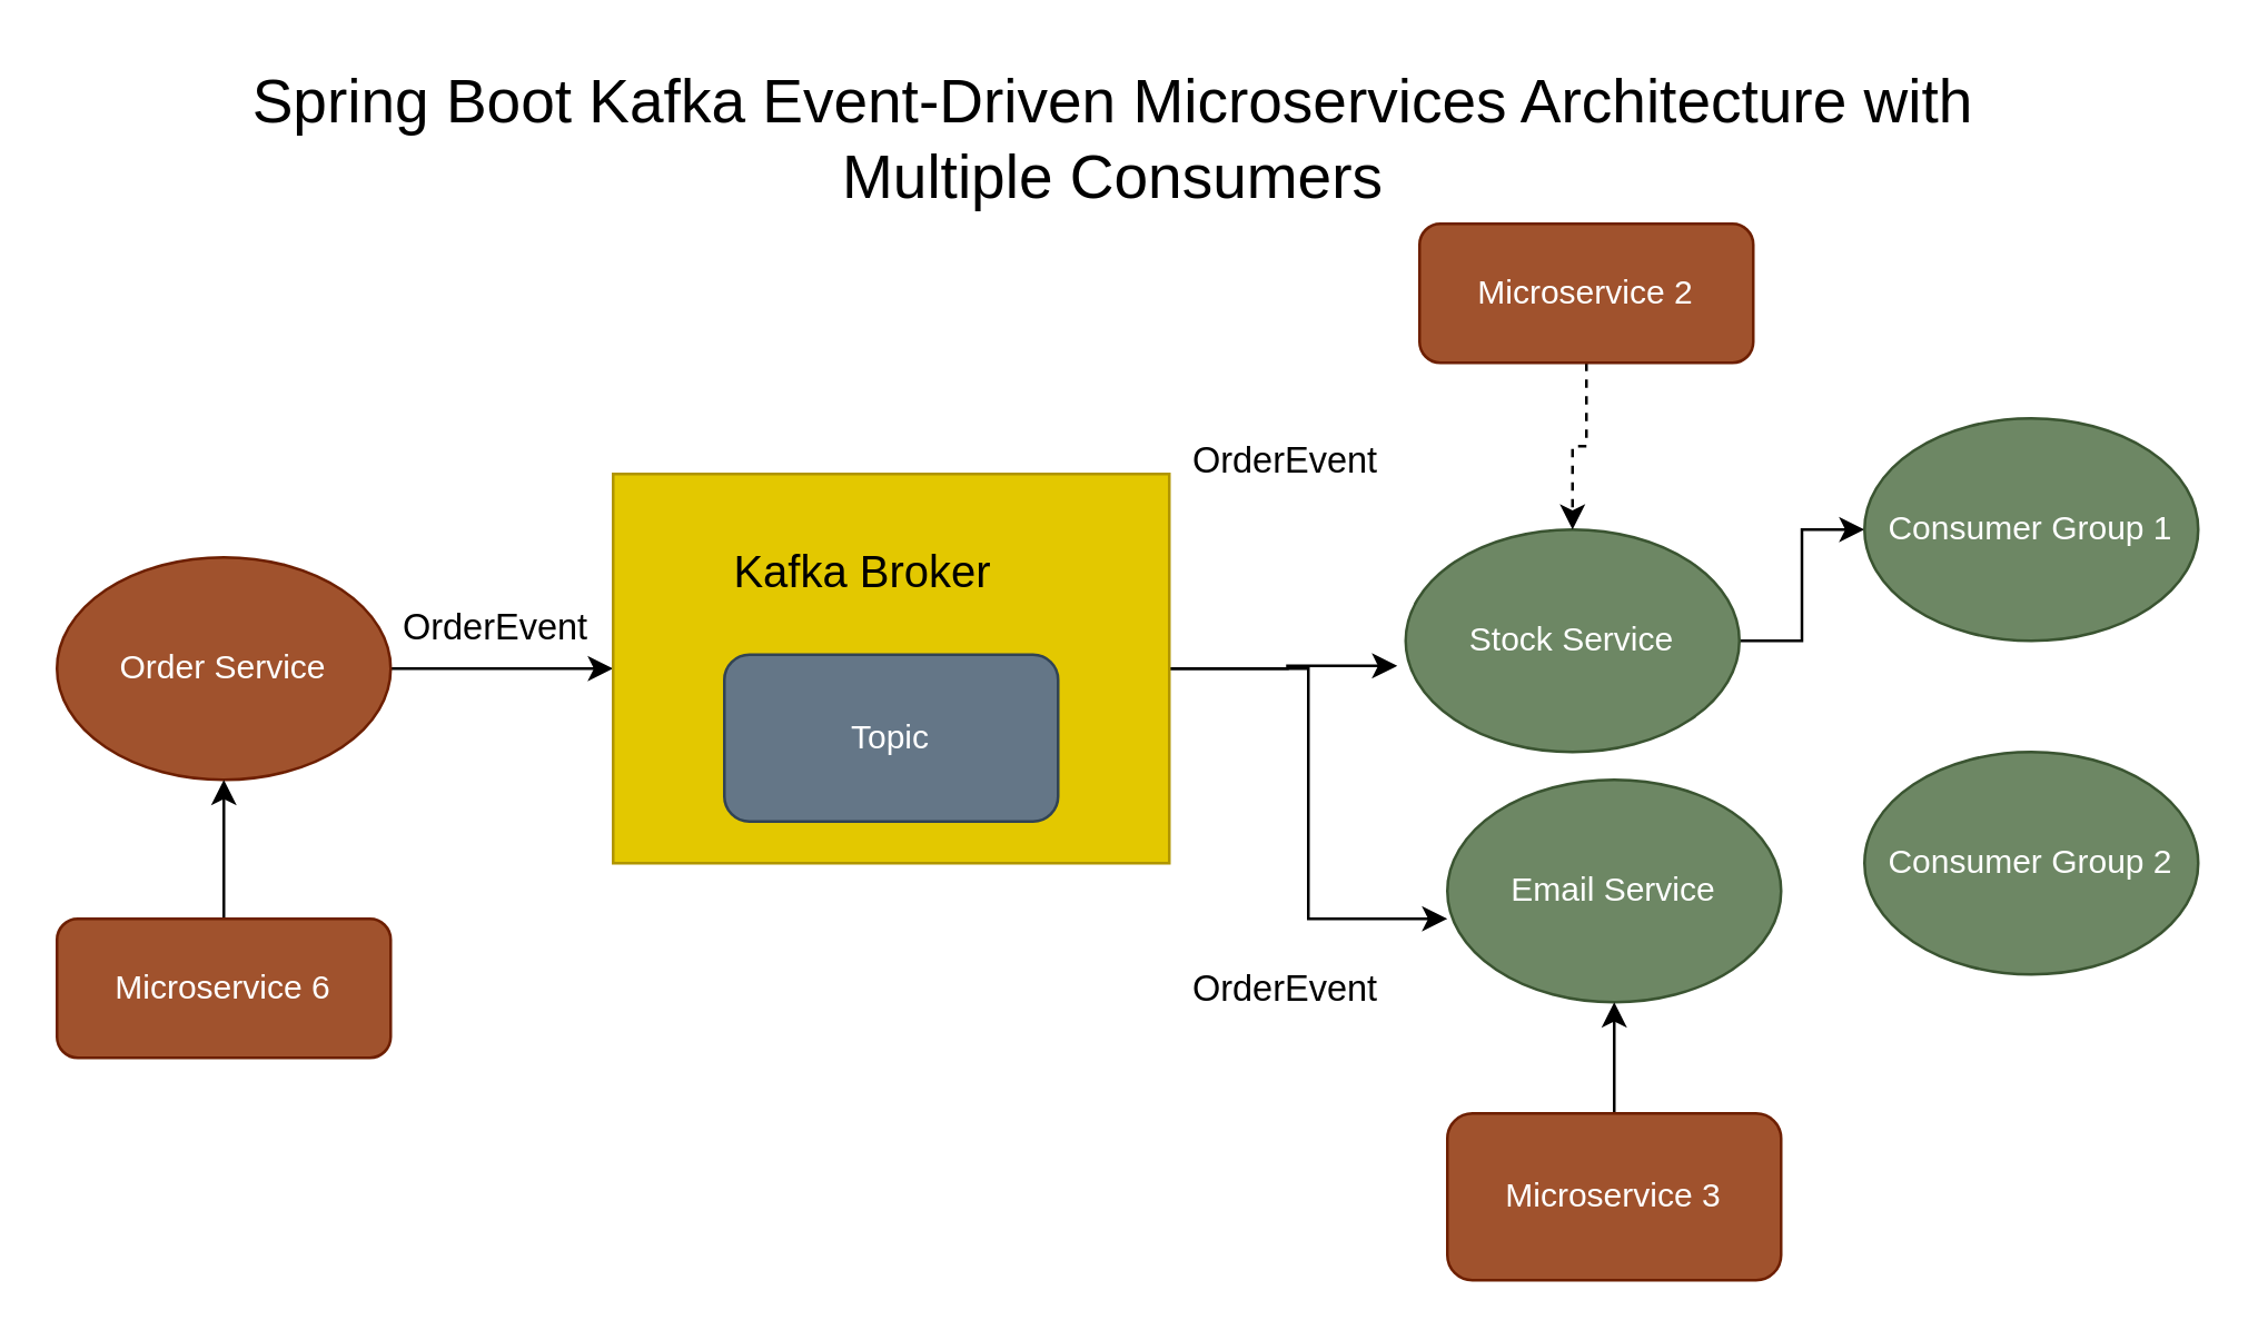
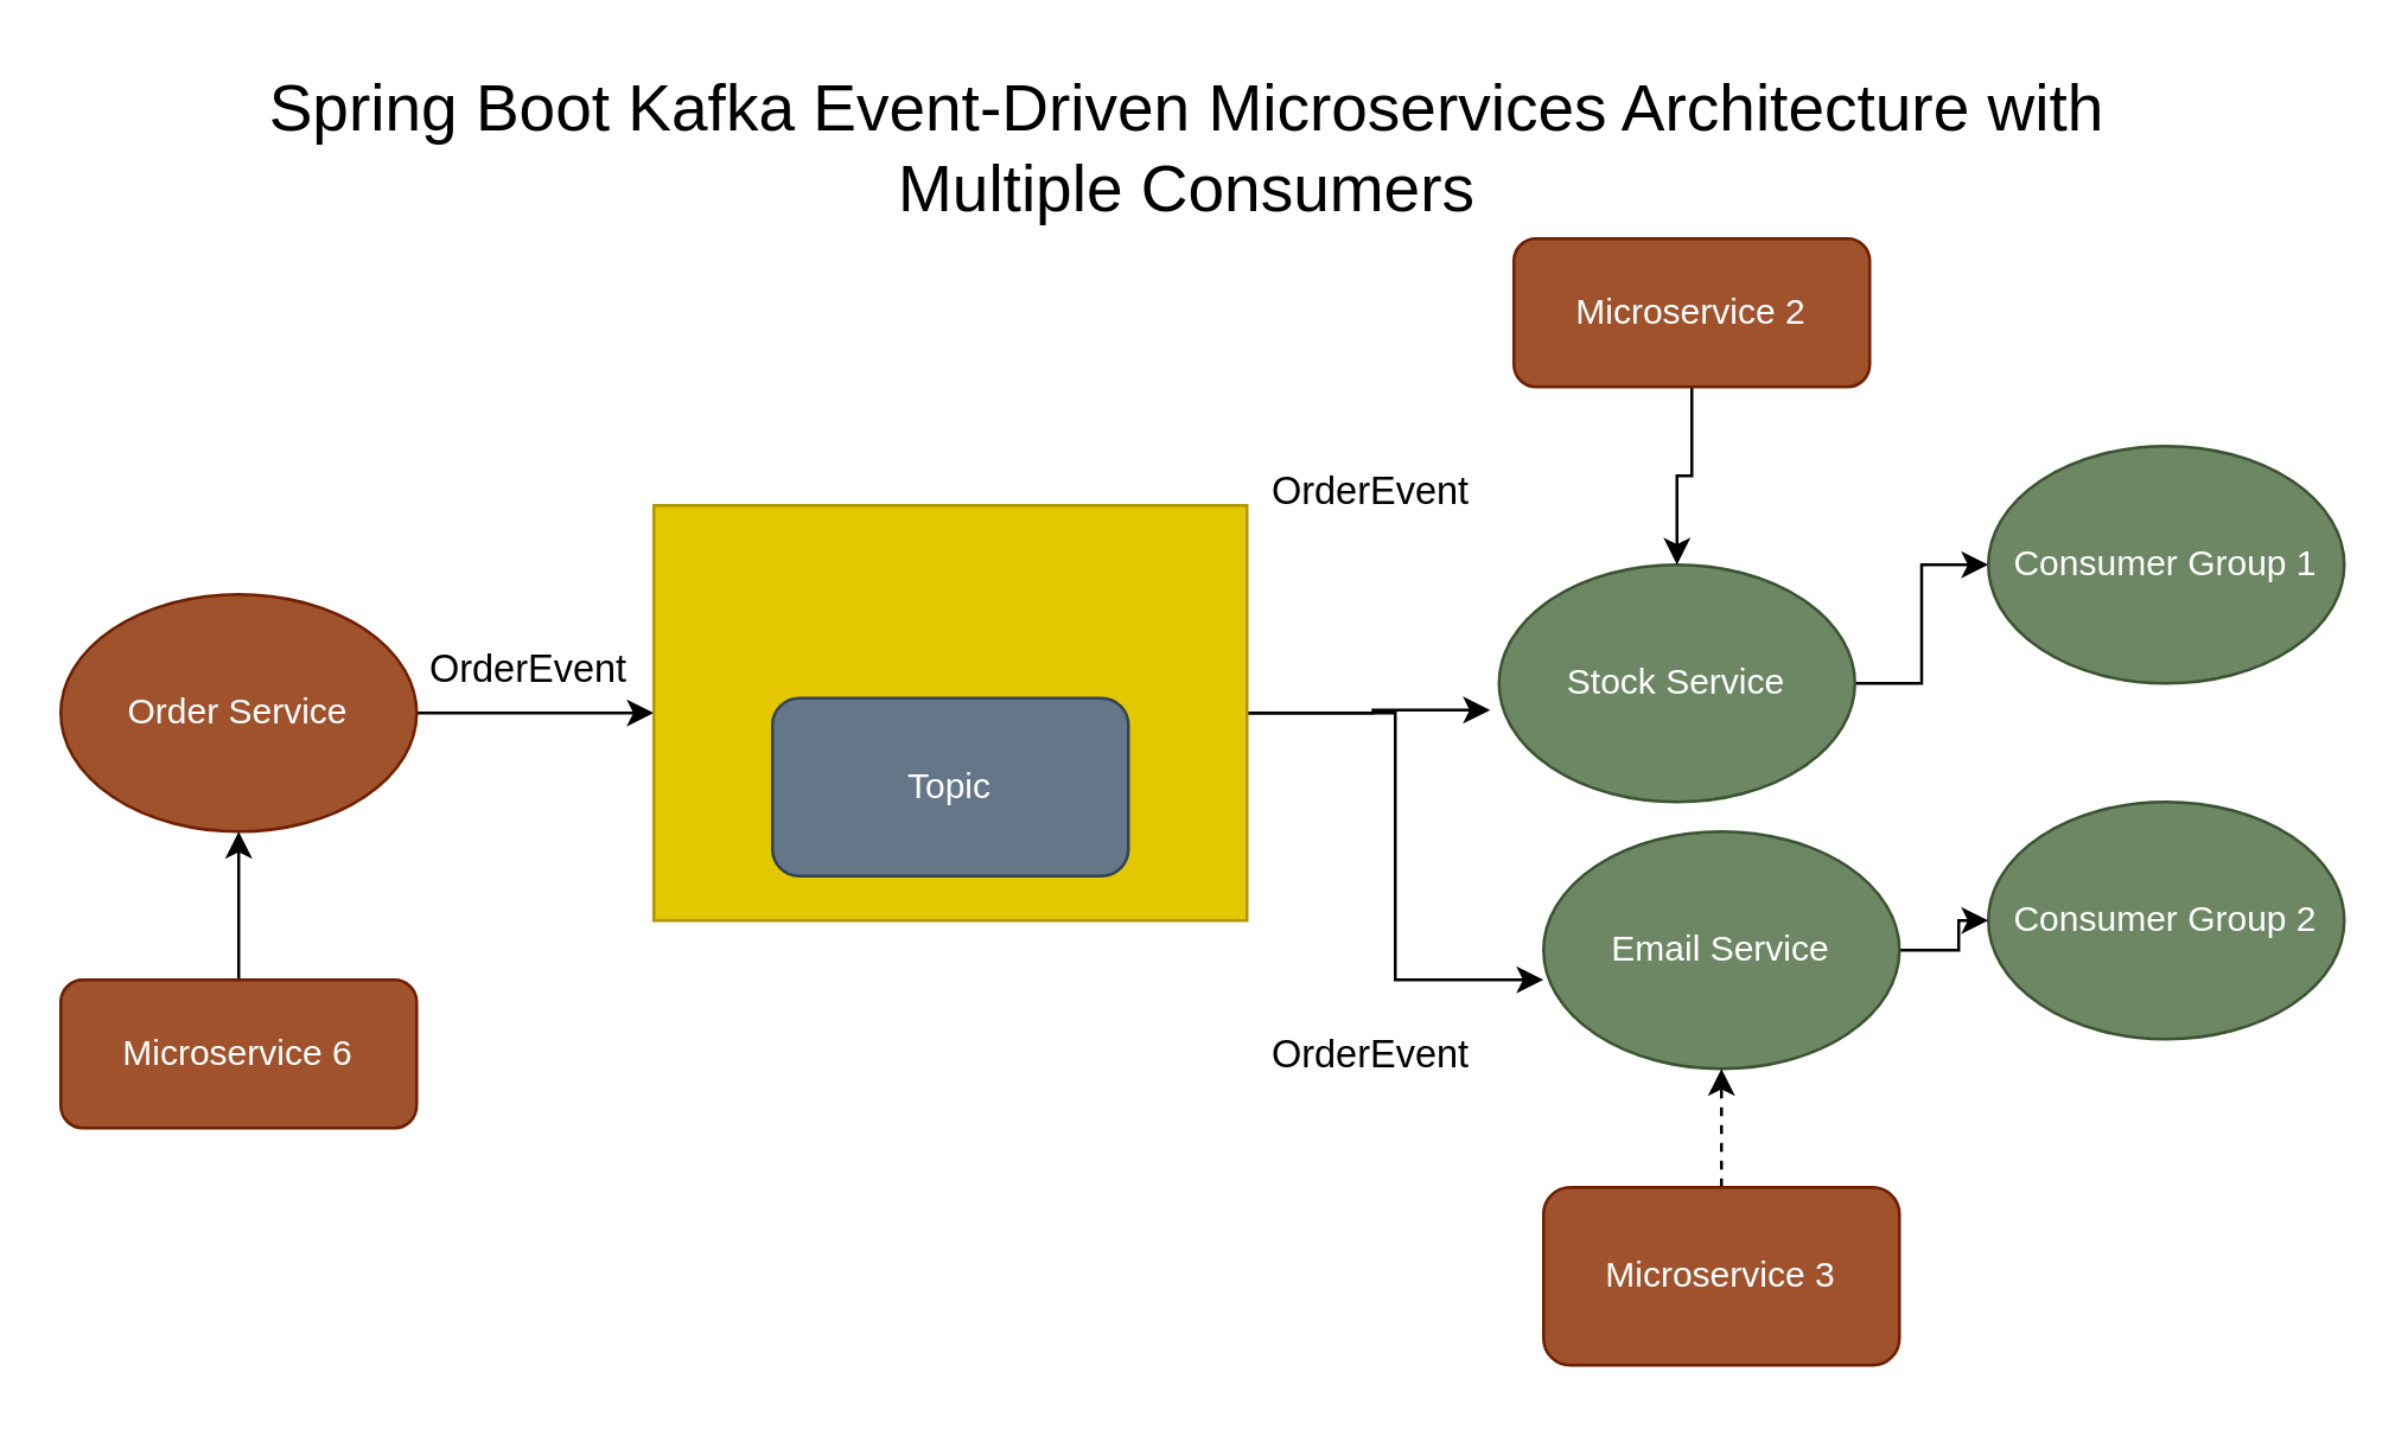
- <mxCell id="18" style="edgeStyle=orthogonalEdgeStyle;rounded=0;orthogonalLoop=1;jettySize=auto;html=1;dashed=1;" edge="1" parent="1" source="19" target="13"><mxGeometry relative="1" as="geometry" /></mxCell>
+ <mxCell id="18" style="edgeStyle=orthogonalEdgeStyle;rounded=0;orthogonalLoop=1;jettySize=auto;html=1;" edge="1" parent="1" source="19" target="13"><mxGeometry relative="1" as="geometry" /></mxCell>
- <mxCell id="11" value="&lt;font style=&quot;font-size: 16px;&quot;&gt;Kafka Broker&lt;/font&gt;" style="text;html=1;strokeColor=none;fillColor=none;align=center;verticalAlign=middle;whiteSpace=wrap;rounded=0;" vertex="1" parent="1"><mxGeometry x="262" y="190" width="96" height="30" as="geometry" /></mxCell>
+ <mxCell id="16" style="edgeStyle=orthogonalEdgeStyle;rounded=0;orthogonalLoop=1;jettySize=auto;html=1;entryX=0;entryY=0.5;entryDx=0;entryDy=0;" edge="1" parent="1" source="17" target="14"><mxGeometry relative="1" as="geometry" /></mxCell>
- <mxCell id="20" style="edgeStyle=orthogonalEdgeStyle;rounded=0;orthogonalLoop=1;jettySize=auto;html=1;entryX=0.5;entryY=1;entryDx=0;entryDy=0;" edge="1" parent="1" source="21" target="17"><mxGeometry relative="1" as="geometry" /></mxCell>
+ <mxCell id="20" style="edgeStyle=orthogonalEdgeStyle;rounded=0;orthogonalLoop=1;jettySize=auto;html=1;entryX=0.5;entryY=1;entryDx=0;entryDy=0;dashed=1;" edge="1" parent="1" source="21" target="17"><mxGeometry relative="1" as="geometry" /></mxCell>
